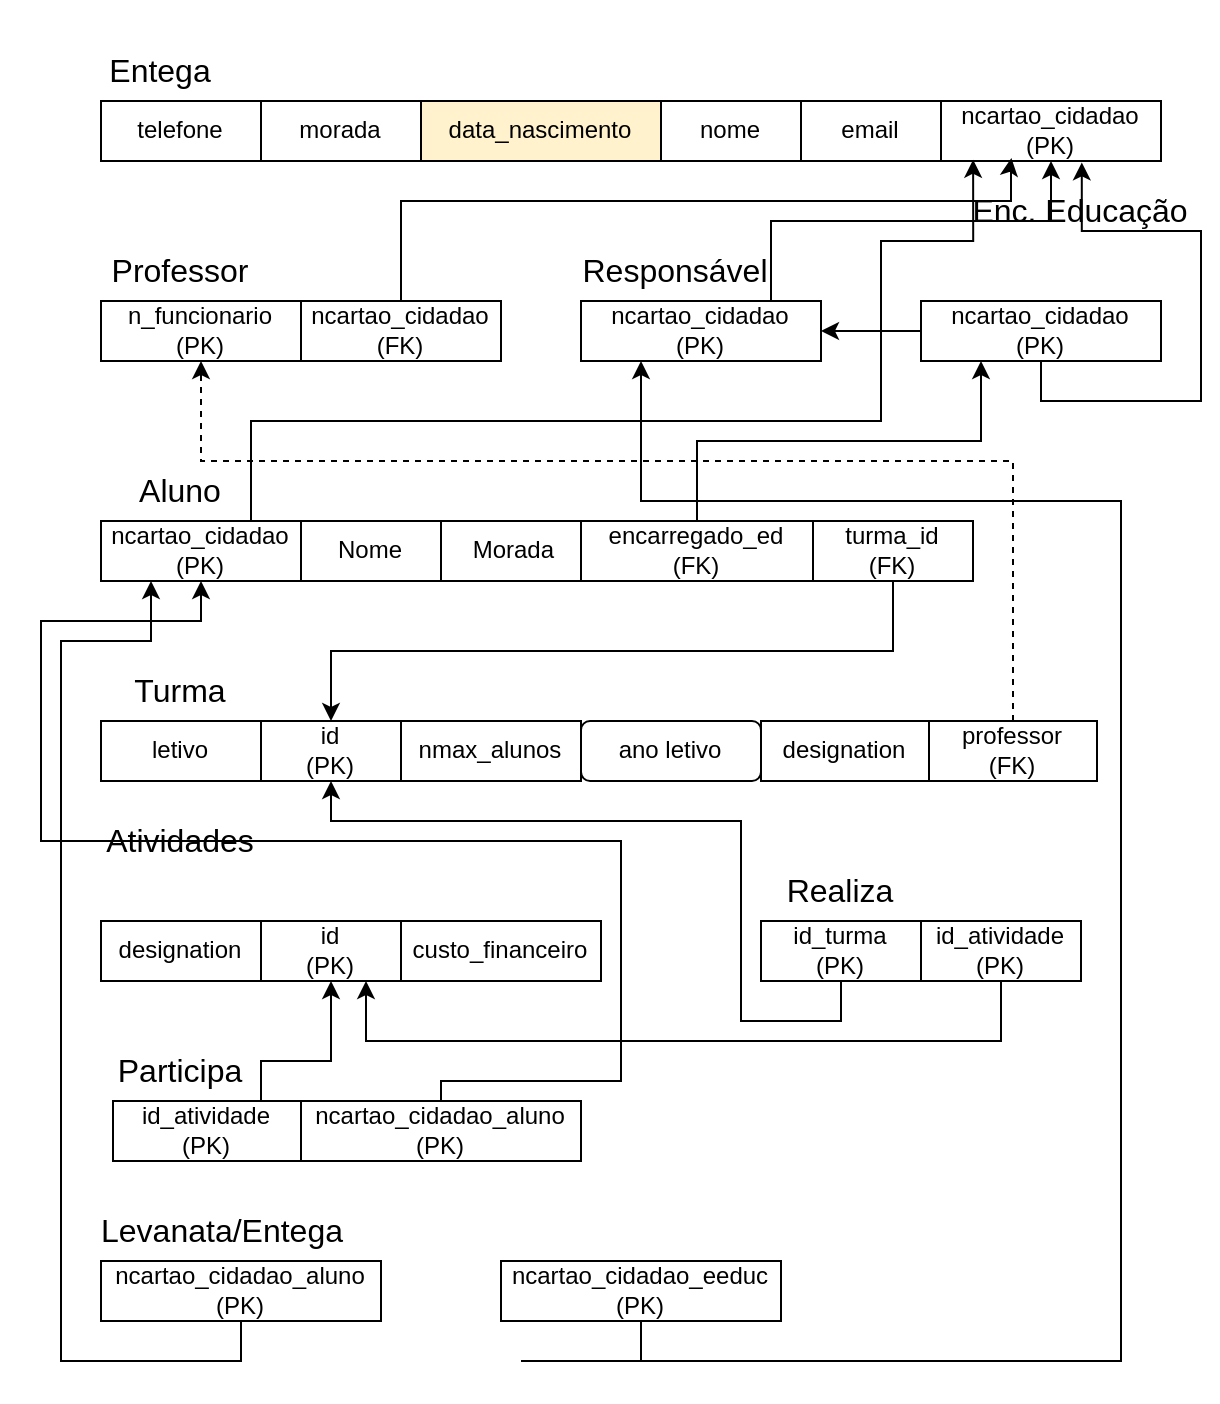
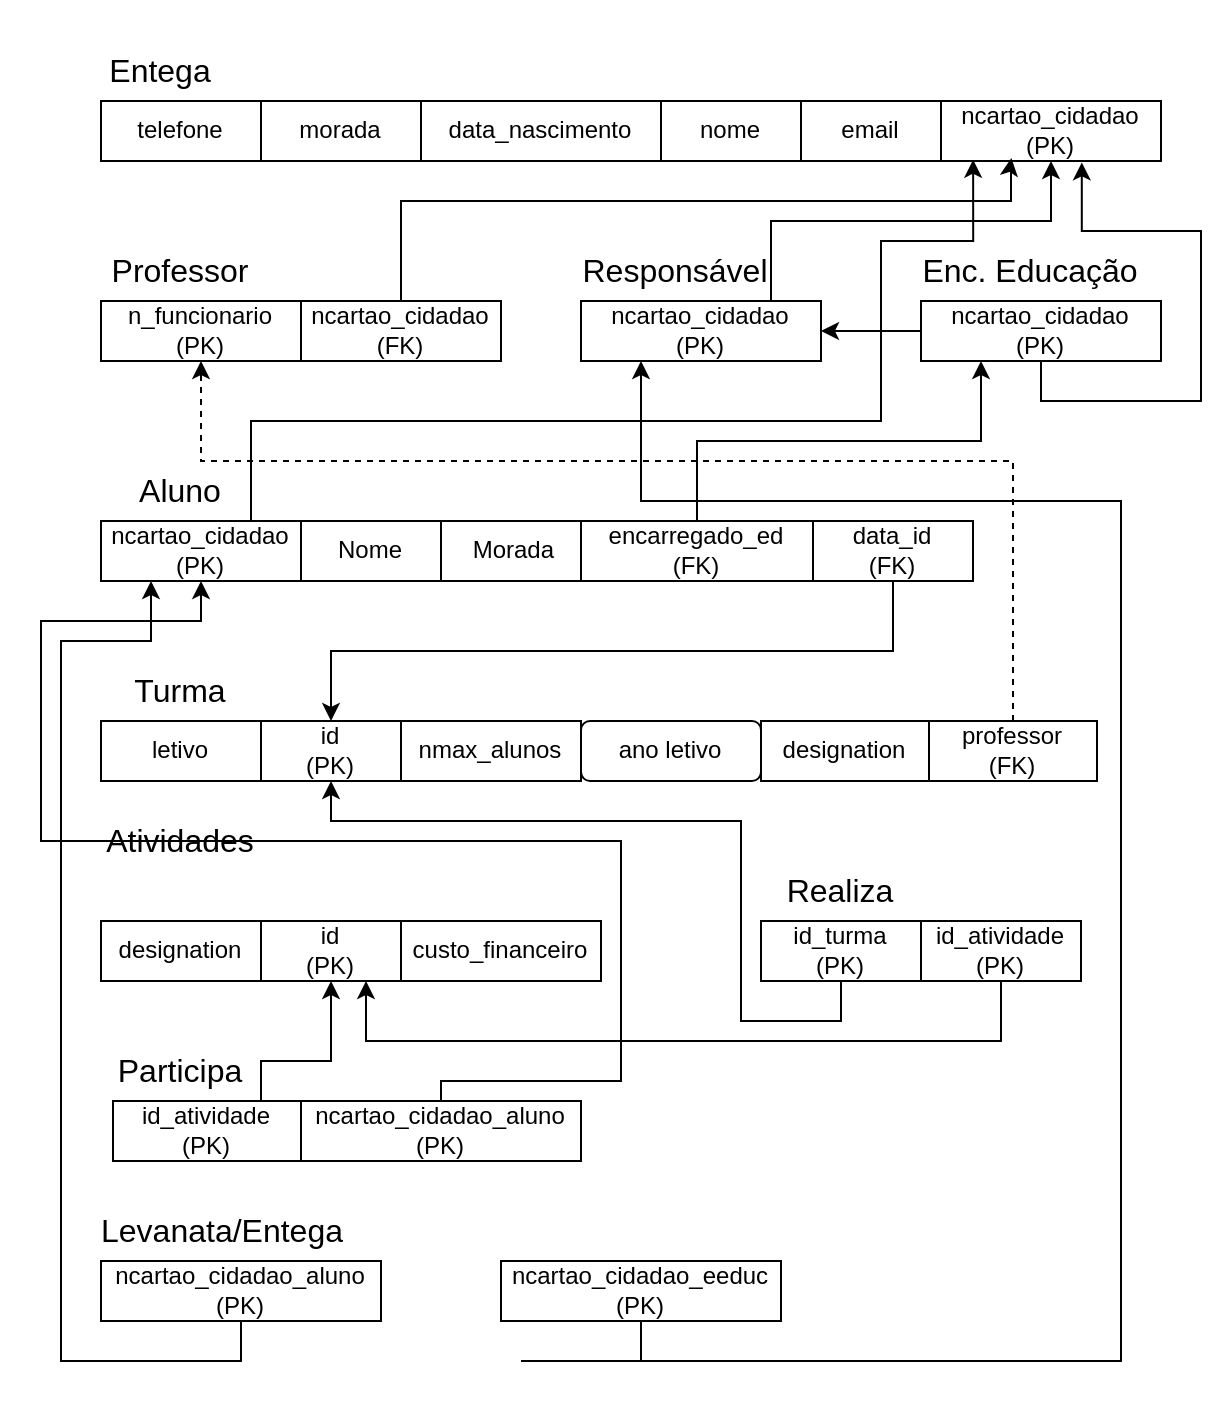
- <mxCell id="5" value="data_nascimento" style="rounded=0;whiteSpace=wrap;html=1;fillColor=#fff2cc;" parent="1" vertex="1"><mxGeometry x="210" y="50" width="120" height="30" as="geometry" /></mxCell>
+ <mxCell id="5" value="data_nascimento" style="rounded=0;whiteSpace=wrap;html=1;" parent="1" vertex="1"><mxGeometry x="210" y="50" width="120" height="30" as="geometry" /></mxCell>
- <mxCell id="16" value="Enc. Educação" style="text;strokeColor=none;fillColor=none;html=1;align=center;verticalAlign=middle;whiteSpace=wrap;rounded=0;fontSize=16;" parent="1" vertex="1"><mxGeometry x="485" y="90" width="110" height="30" as="geometry" /></mxCell>
+ <mxCell id="16" value="Enc. Educação" style="text;strokeColor=none;fillColor=none;html=1;align=center;verticalAlign=middle;whiteSpace=wrap;rounded=0;fontSize=16;" parent="1" vertex="1"><mxGeometry x="460" y="120" width="110" height="30" as="geometry" /></mxCell>
- <mxCell id="26" value="turma_id&lt;div&gt;(FK)&lt;/div&gt;" style="rounded=0;whiteSpace=wrap;html=1;" parent="1" vertex="1"><mxGeometry x="406" y="260" width="80" height="30" as="geometry" /></mxCell>
+ <mxCell id="26" value="data_id&lt;div&gt;(FK)&lt;/div&gt;" style="rounded=0;whiteSpace=wrap;html=1;" parent="1" vertex="1"><mxGeometry x="406" y="260" width="80" height="30" as="geometry" /></mxCell>
